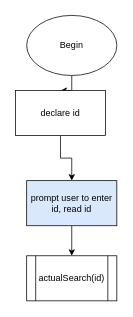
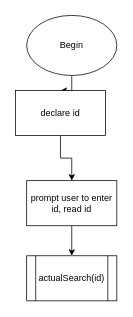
- <mxCell id="7" value="prompt user to enter id, read id" style="rounded=0;whiteSpace=wrap;html=1;fillColor=#dae8fc;" vertex="1" parent="1"><mxGeometry x="35" y="240" width="120" height="60" as="geometry" /></mxCell>
+ <mxCell id="7" value="prompt user to enter id, read id" style="rounded=0;whiteSpace=wrap;html=1;" vertex="1" parent="1"><mxGeometry x="35" y="240" width="120" height="60" as="geometry" /></mxCell>
